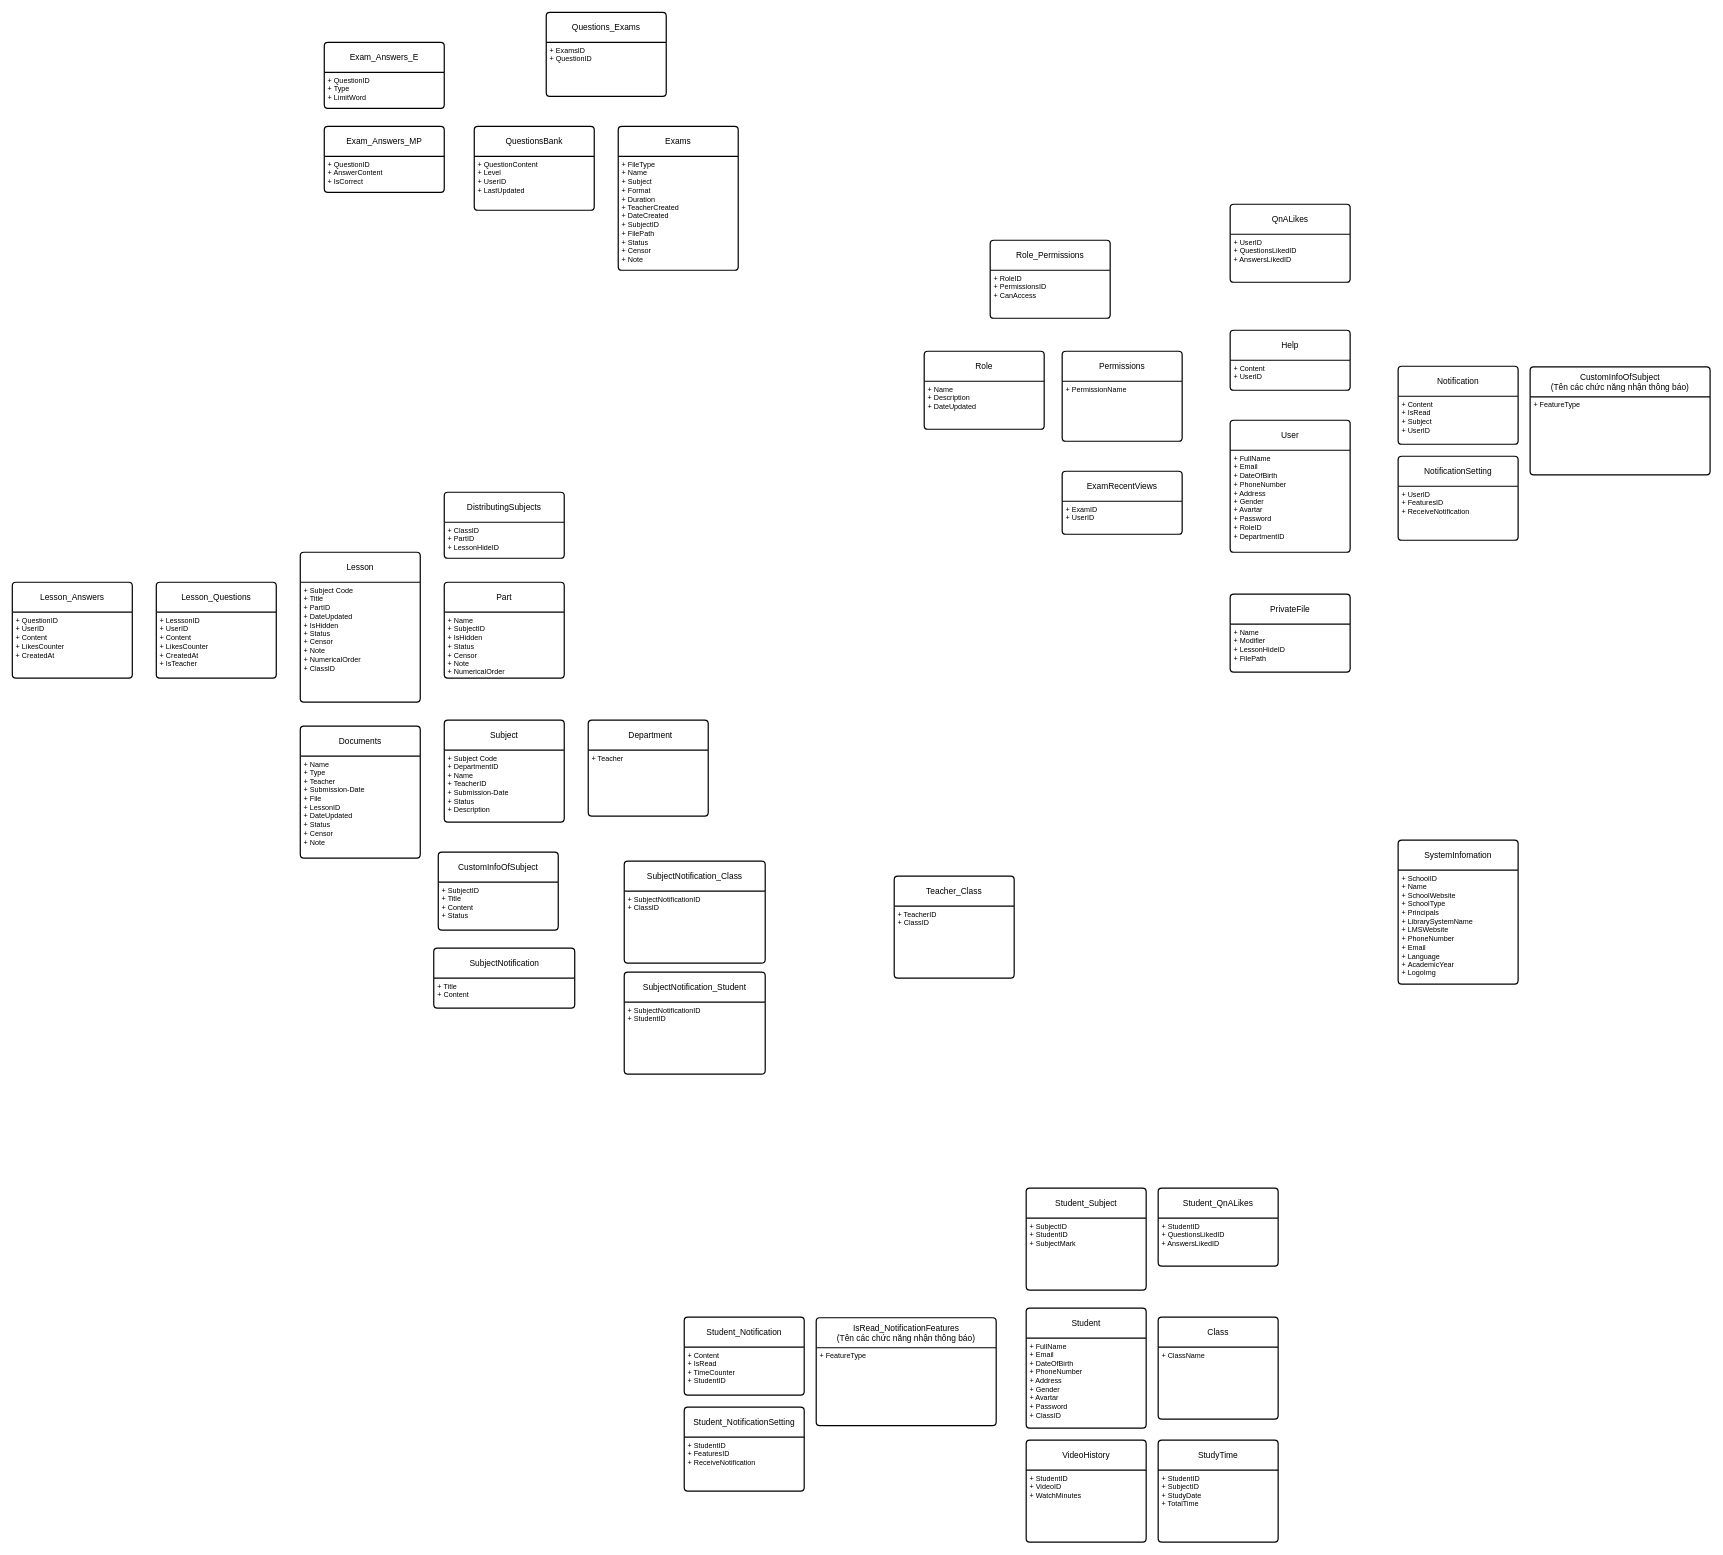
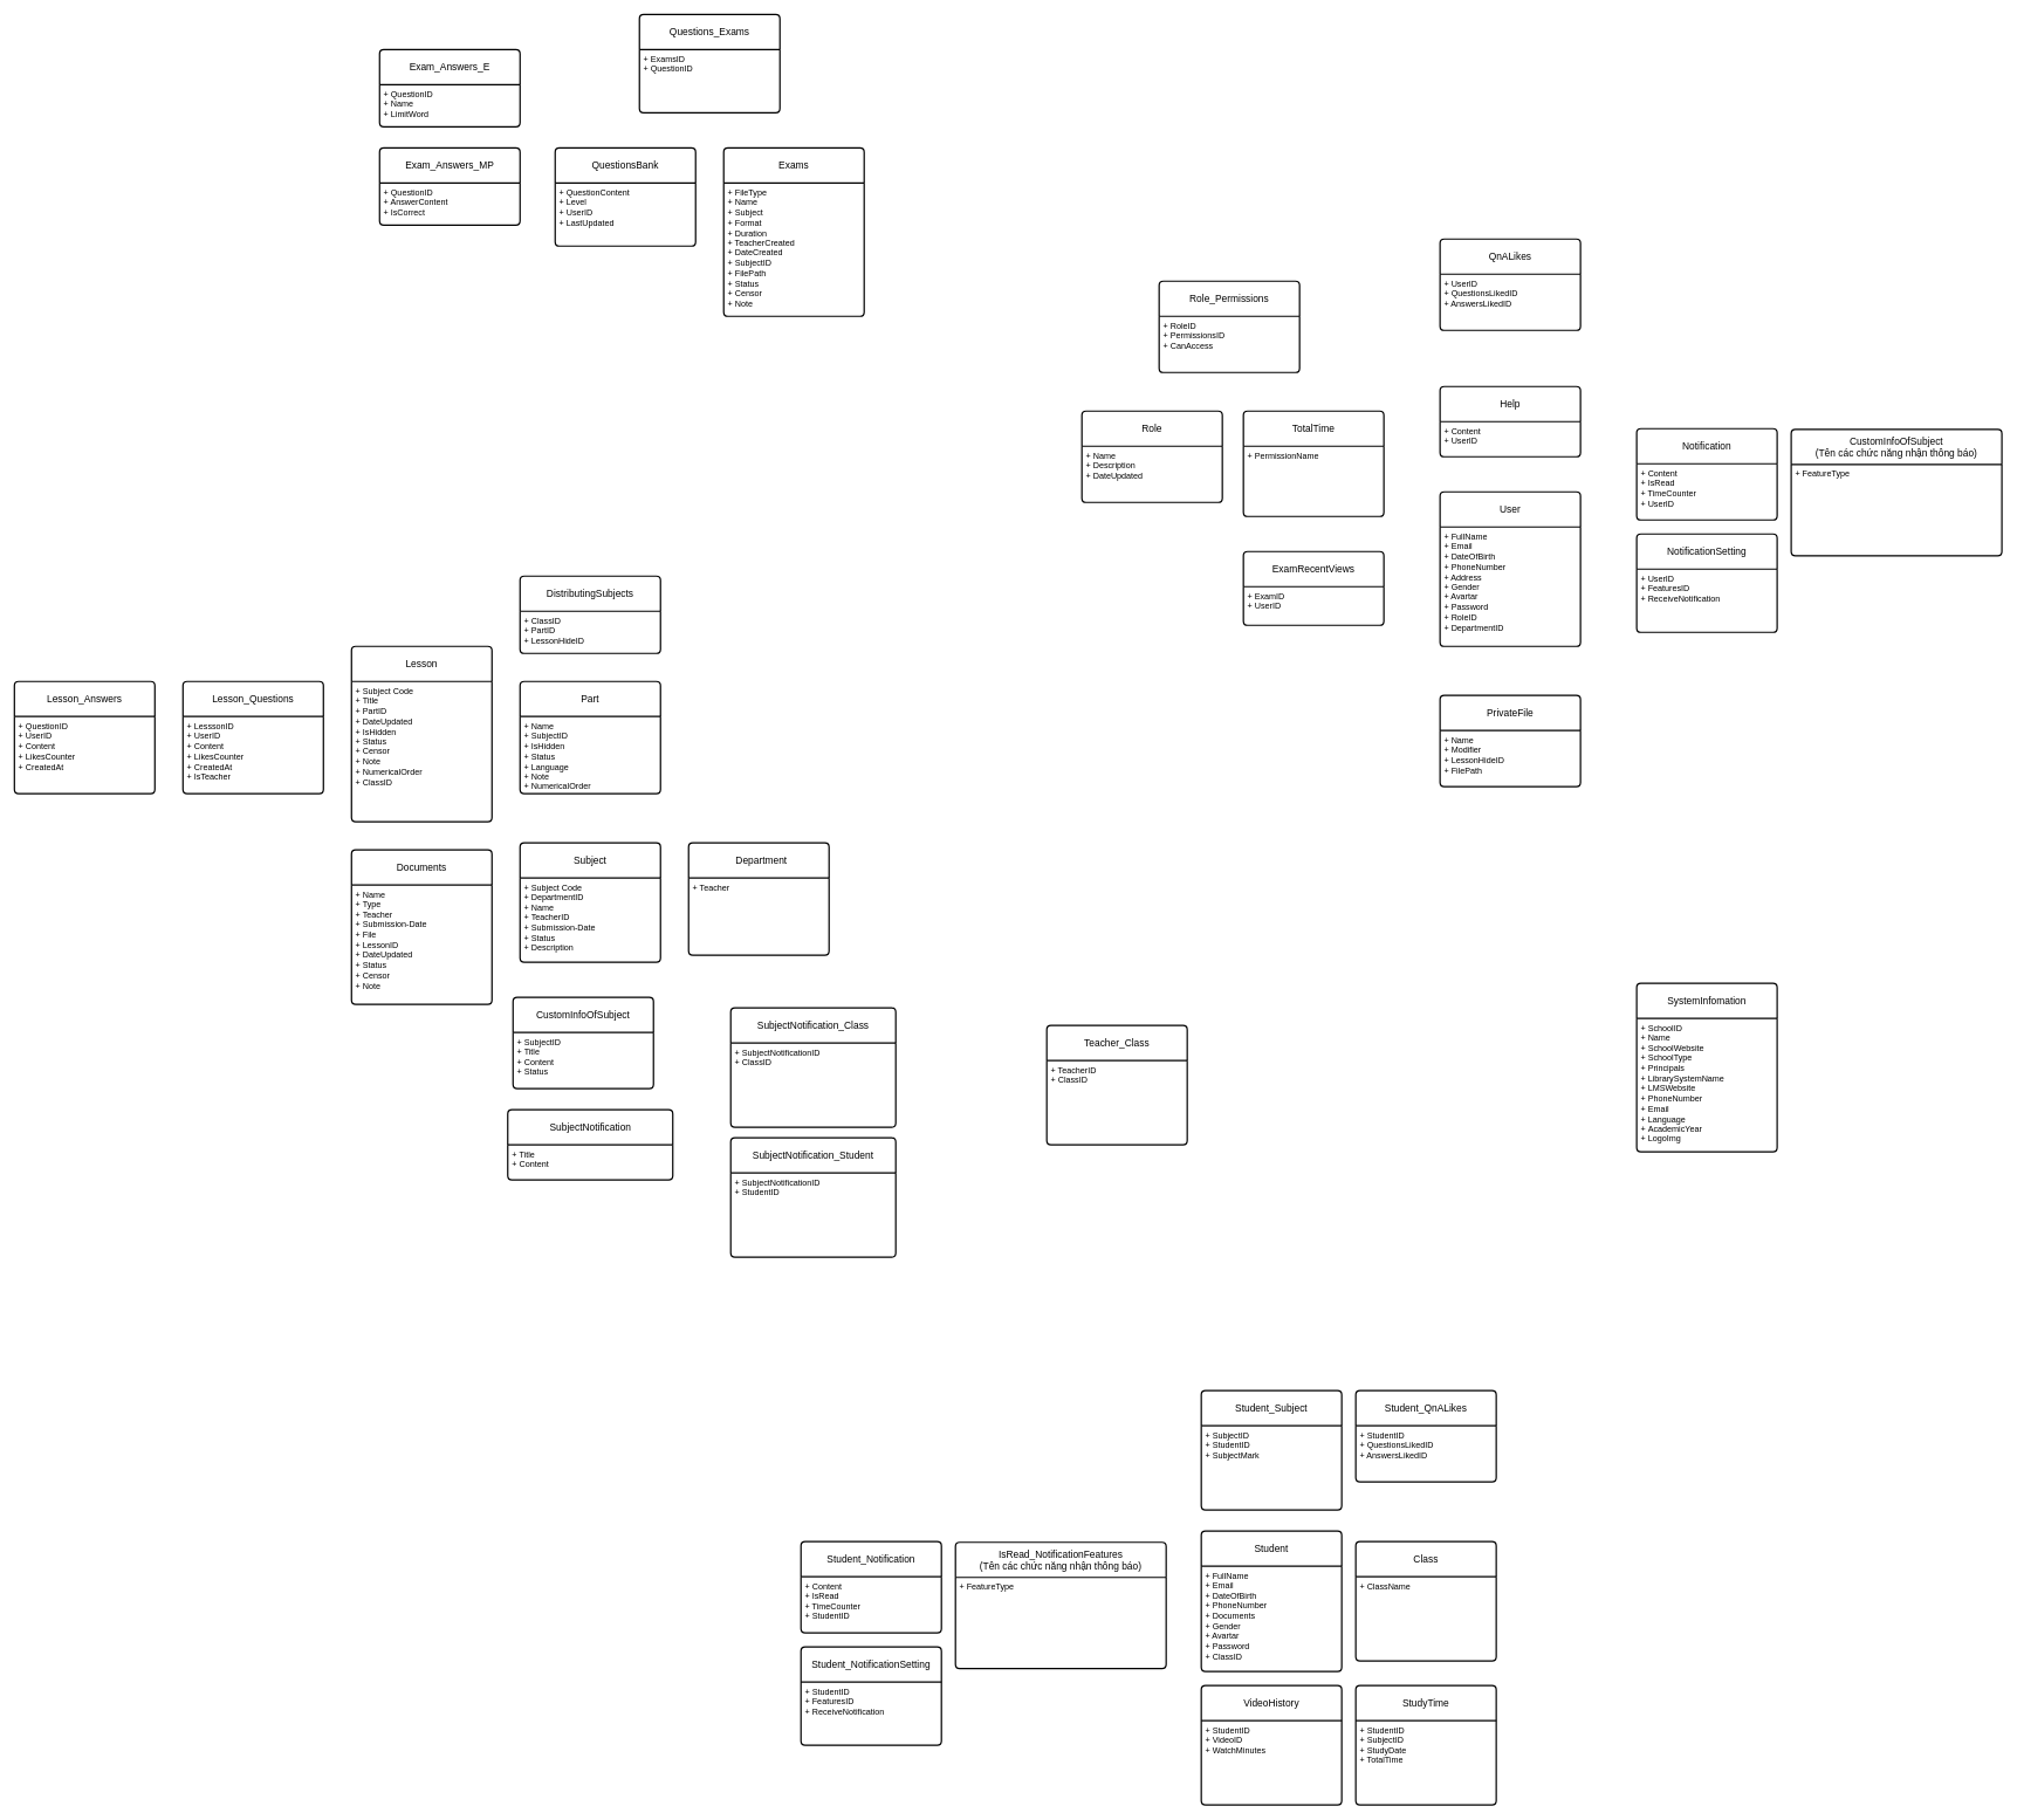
- <mxCell id="51" value="+ QuestionID&lt;br&gt;&lt;font style=&quot;font-size: 12px;&quot;&gt;+ Type&lt;br&gt;+ LimitWord&lt;br&gt;&lt;/font&gt;" style="align=left;strokeColor=none;fillColor=none;spacingLeft=4;fontSize=12;verticalAlign=top;resizable=0;rotatable=0;part=1;html=1;" parent="50" vertex="1"><mxGeometry y="50" width="200" height="60" as="geometry" /></mxCell>
+ <mxCell id="51" value="+ QuestionID&lt;br&gt;&lt;font style=&quot;font-size: 12px;&quot;&gt;+ Name&lt;br&gt;+ LimitWord&lt;br&gt;&lt;/font&gt;" style="align=left;strokeColor=none;fillColor=none;spacingLeft=4;fontSize=12;verticalAlign=top;resizable=0;rotatable=0;part=1;html=1;" parent="50" vertex="1"><mxGeometry y="50" width="200" height="60" as="geometry" /></mxCell>
- <mxCell id="18" value="Permissions" style="swimlane;childLayout=stackLayout;horizontal=1;startSize=50;horizontalStack=0;rounded=1;fontSize=14;fontStyle=0;strokeWidth=2;resizeParent=0;resizeLast=1;shadow=0;dashed=0;align=center;arcSize=4;whiteSpace=wrap;html=1;" parent="1" vertex="1"><mxGeometry x="1770" y="585" width="200" height="150" as="geometry" /></mxCell>
+ <mxCell id="18" value="TotalTime" style="swimlane;childLayout=stackLayout;horizontal=1;startSize=50;horizontalStack=0;rounded=1;fontSize=14;fontStyle=0;strokeWidth=2;resizeParent=0;resizeLast=1;shadow=0;dashed=0;align=center;arcSize=4;whiteSpace=wrap;html=1;" parent="1" vertex="1"><mxGeometry x="1770" y="585" width="200" height="150" as="geometry" /></mxCell>
- <mxCell id="27" value="+ Content&lt;br&gt;+ IsRead&lt;br&gt;+ Subject&lt;br&gt;+ UserID&lt;br&gt;&lt;font style=&quot;font-size: 12px;&quot;&gt;&lt;br&gt;&lt;/font&gt;" style="align=left;strokeColor=none;fillColor=none;spacingLeft=4;fontSize=12;verticalAlign=top;resizable=0;rotatable=0;part=1;html=1;" parent="26" vertex="1"><mxGeometry y="50" width="200" height="80" as="geometry" /></mxCell>
+ <mxCell id="27" value="+ Content&lt;br&gt;+ IsRead&lt;br&gt;+ TimeCounter&lt;br&gt;+ UserID&lt;br&gt;&lt;font style=&quot;font-size: 12px;&quot;&gt;&lt;br&gt;&lt;/font&gt;" style="align=left;strokeColor=none;fillColor=none;spacingLeft=4;fontSize=12;verticalAlign=top;resizable=0;rotatable=0;part=1;html=1;" parent="26" vertex="1"><mxGeometry y="50" width="200" height="80" as="geometry" /></mxCell>
- <mxCell id="35" value="&lt;font style=&quot;font-size: 12px;&quot;&gt;+ Name&lt;br&gt;+ SubjectID&lt;br&gt;+ IsHidden&lt;br&gt;+ Status&lt;br style=&quot;border-color: var(--border-color);&quot;&gt;&lt;font style=&quot;border-color: var(--border-color);&quot; face=&quot;Helvetica&quot;&gt;+ Censor&lt;br style=&quot;border-color: var(--border-color);&quot;&gt;&lt;/font&gt;+ Note&lt;br&gt;+&amp;nbsp;NumericalOrder&lt;br&gt;&lt;/font&gt;" style="align=left;strokeColor=none;fillColor=none;spacingLeft=4;fontSize=12;verticalAlign=top;resizable=0;rotatable=0;part=1;html=1;" parent="34" vertex="1"><mxGeometry y="50" width="200" height="110" as="geometry" /></mxCell>
+ <mxCell id="35" value="&lt;font style=&quot;font-size: 12px;&quot;&gt;+ Name&lt;br&gt;+ SubjectID&lt;br&gt;+ IsHidden&lt;br&gt;+ Status&lt;br style=&quot;border-color: var(--border-color);&quot;&gt;&lt;font style=&quot;border-color: var(--border-color);&quot; face=&quot;Helvetica&quot;&gt;+ Language&lt;br style=&quot;border-color: var(--border-color);&quot;&gt;&lt;/font&gt;+ Note&lt;br&gt;+&amp;nbsp;NumericalOrder&lt;br&gt;&lt;/font&gt;" style="align=left;strokeColor=none;fillColor=none;spacingLeft=4;fontSize=12;verticalAlign=top;resizable=0;rotatable=0;part=1;html=1;" parent="34" vertex="1"><mxGeometry y="50" width="200" height="110" as="geometry" /></mxCell>
- <mxCell id="49" value="+ FullName&lt;br&gt;&lt;font style=&quot;font-size: 12px;&quot;&gt;+ Email&lt;br&gt;+ DateOfBirth&lt;br&gt;+ PhoneNumber&lt;br&gt;+ Address&lt;br&gt;+ Gender&lt;br&gt;+ Avartar&lt;br&gt;+ Password&lt;br&gt;+ ClassID&lt;br&gt;&lt;br&gt;&lt;/font&gt;" style="align=left;strokeColor=none;fillColor=none;spacingLeft=4;fontSize=12;verticalAlign=top;resizable=0;rotatable=0;part=1;html=1;" parent="48" vertex="1"><mxGeometry y="50" width="200" height="150" as="geometry" /></mxCell>
+ <mxCell id="49" value="+ FullName&lt;br&gt;&lt;font style=&quot;font-size: 12px;&quot;&gt;+ Email&lt;br&gt;+ DateOfBirth&lt;br&gt;+ PhoneNumber&lt;br&gt;+ Documents&lt;br&gt;+ Gender&lt;br&gt;+ Avartar&lt;br&gt;+ Password&lt;br&gt;+ ClassID&lt;br&gt;&lt;br&gt;&lt;/font&gt;" style="align=left;strokeColor=none;fillColor=none;spacingLeft=4;fontSize=12;verticalAlign=top;resizable=0;rotatable=0;part=1;html=1;" parent="48" vertex="1"><mxGeometry y="50" width="200" height="150" as="geometry" /></mxCell>
